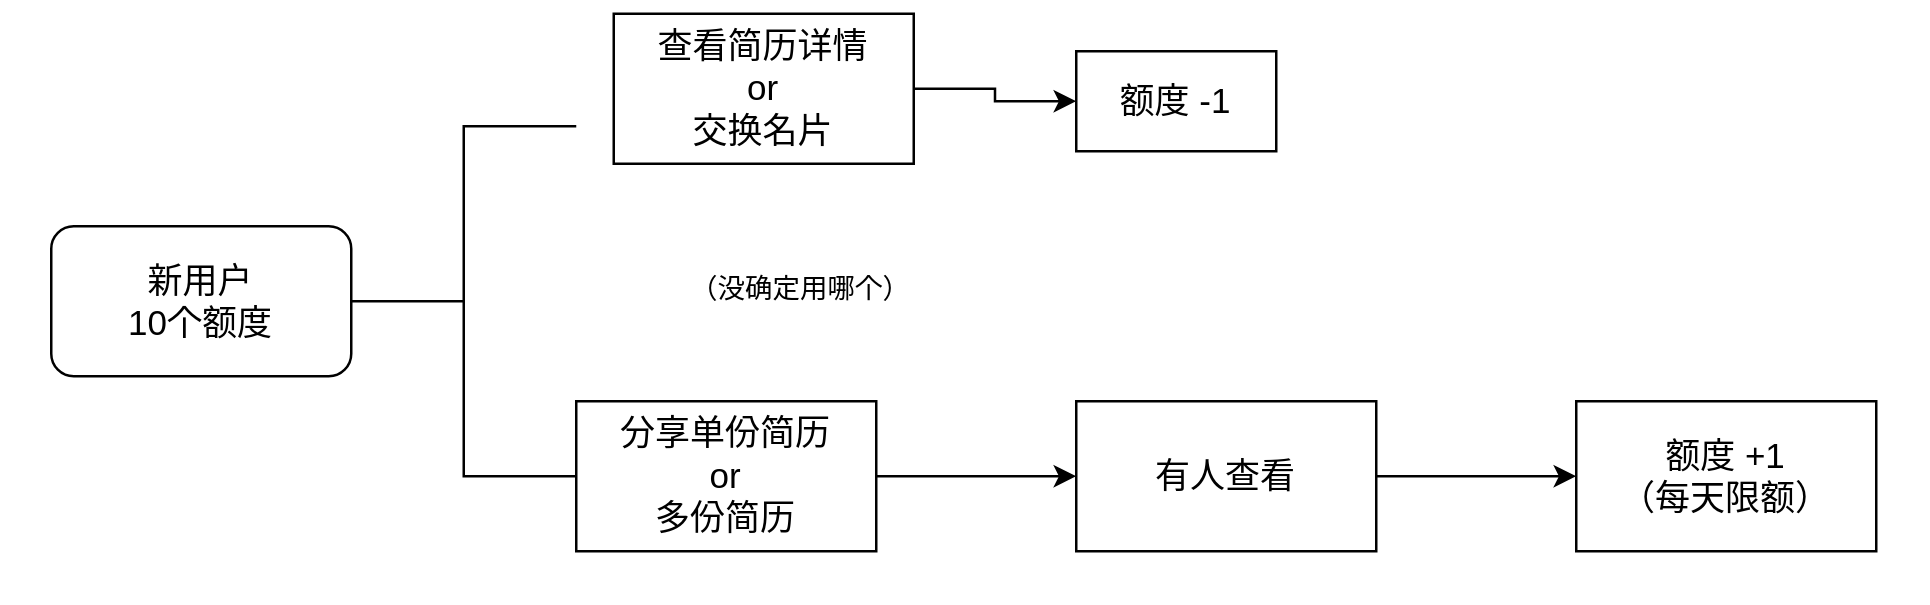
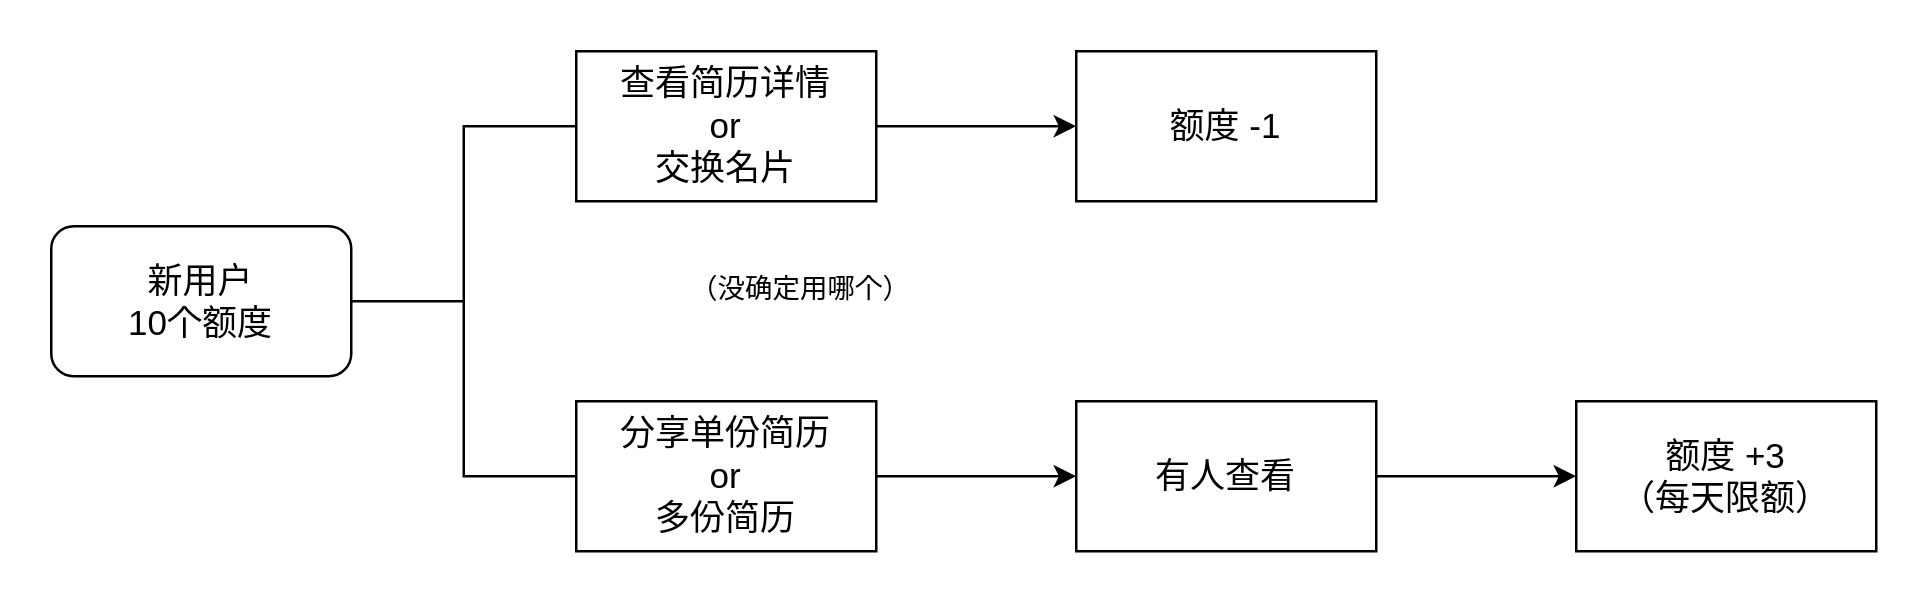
- <mxCell id="5" value="查看简历详情&lt;br&gt;or&lt;br&gt;交换名片&lt;br&gt;" style="rounded=0;whiteSpace=wrap;html=1;strokeWidth=1;fontSize=14;" parent="1" vertex="1"><mxGeometry x="245" y="5" width="120" height="60" as="geometry" /></mxCell>
+ <mxCell id="5" value="查看简历详情&lt;br&gt;or&lt;br&gt;交换名片&lt;br&gt;" style="rounded=0;whiteSpace=wrap;html=1;strokeWidth=1;fontSize=14;" parent="1" vertex="1"><mxGeometry x="230" y="20" width="120" height="60" as="geometry" /></mxCell>
- <mxCell id="6" value="额度 -1&lt;br&gt;" style="rounded=0;whiteSpace=wrap;html=1;strokeWidth=1;fontSize=14;" parent="1" vertex="1"><mxGeometry x="430" y="20" width="80" height="40" as="geometry" /></mxCell>
+ <mxCell id="6" value="额度 -1&lt;br&gt;" style="rounded=0;whiteSpace=wrap;html=1;strokeWidth=1;fontSize=14;" parent="1" vertex="1"><mxGeometry x="430" y="20" width="120" height="60" as="geometry" /></mxCell>
- <mxCell id="11" value="额度 +1&lt;br&gt;（每天限额）&lt;br&gt;" style="rounded=0;whiteSpace=wrap;html=1;strokeWidth=1;fontSize=14;" parent="1" vertex="1"><mxGeometry x="630" y="160" width="120" height="60" as="geometry" /></mxCell>
+ <mxCell id="11" value="额度 +3&lt;br&gt;（每天限额）&lt;br&gt;" style="rounded=0;whiteSpace=wrap;html=1;strokeWidth=1;fontSize=14;" parent="1" vertex="1"><mxGeometry x="630" y="160" width="120" height="60" as="geometry" /></mxCell>
